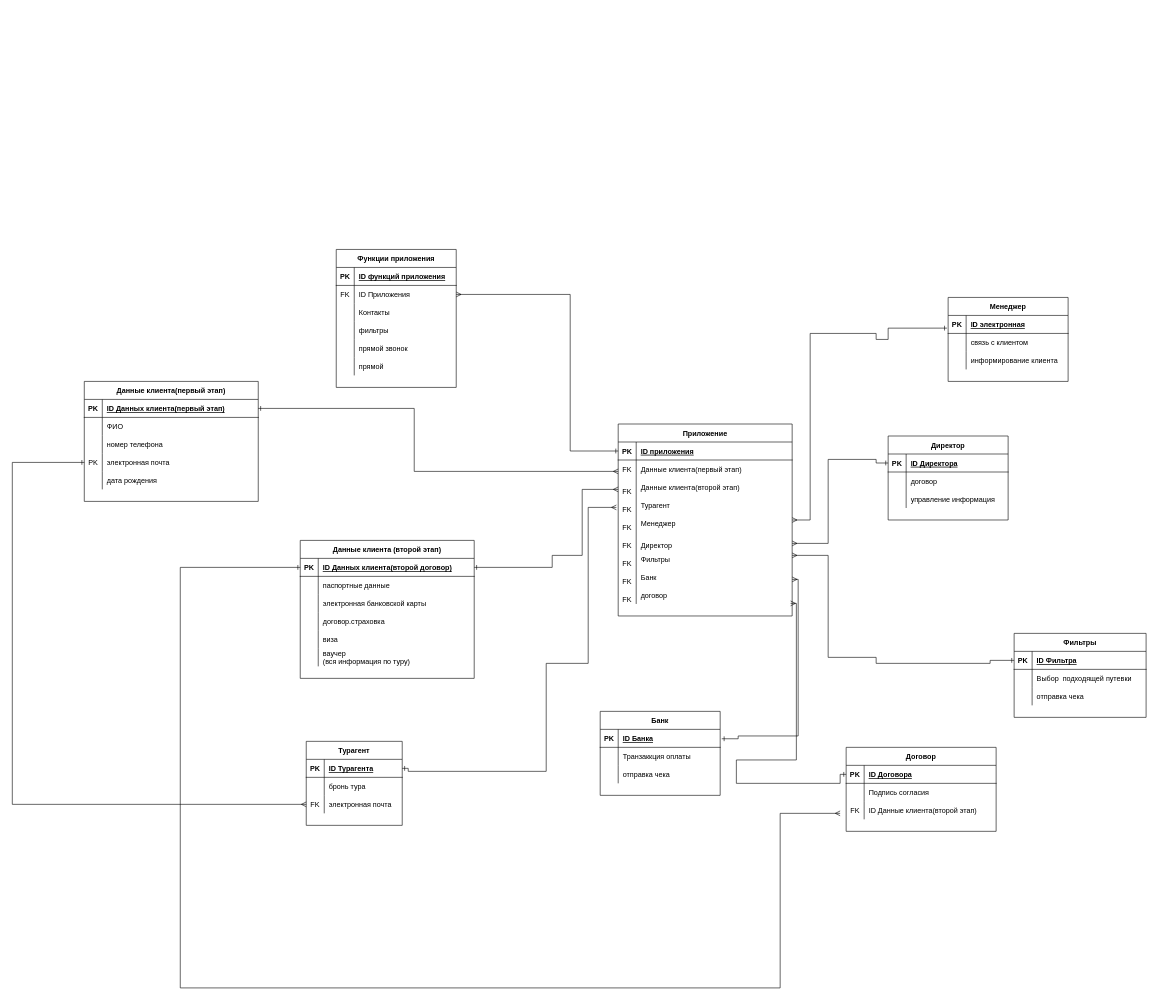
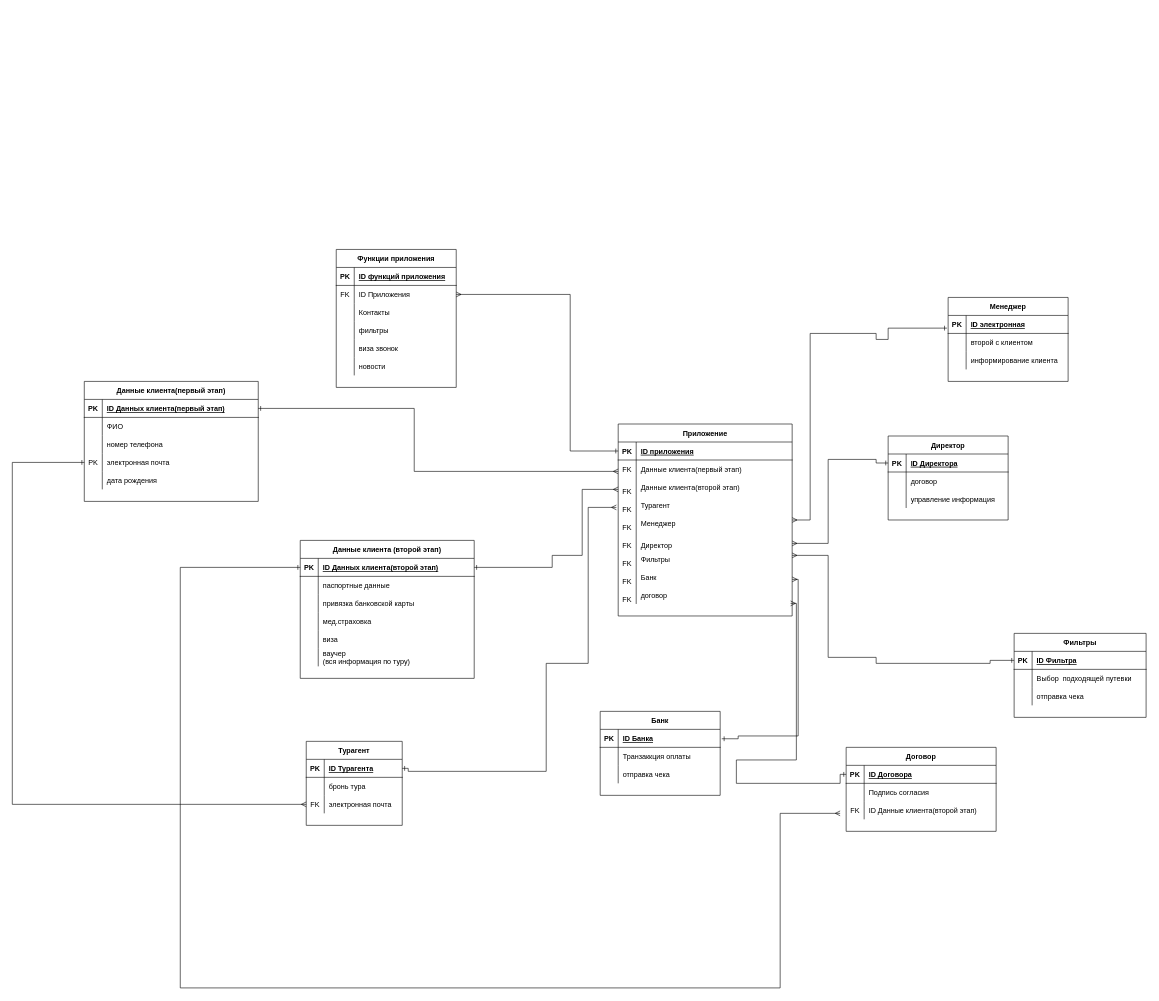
- <mxCell id="83" value="связь с клиентом" style="shape=partialRectangle;connectable=0;fillColor=none;top=0;left=0;bottom=0;right=0;align=left;spacingLeft=6;overflow=hidden;" vertex="1" parent="81"><mxGeometry x="30" width="170" height="30" as="geometry"><mxRectangle width="170" height="30" as="alternateBounds" /></mxGeometry></mxCell>
+ <mxCell id="83" value="второй с клиентом" style="shape=partialRectangle;connectable=0;fillColor=none;top=0;left=0;bottom=0;right=0;align=left;spacingLeft=6;overflow=hidden;" vertex="1" parent="81"><mxGeometry x="30" width="170" height="30" as="geometry"><mxRectangle width="170" height="30" as="alternateBounds" /></mxGeometry></mxCell>
- <mxCell id="133" value="прямой звонок" style="shape=partialRectangle;connectable=0;fillColor=none;top=0;left=0;bottom=0;right=0;align=left;spacingLeft=6;overflow=hidden;" vertex="1" parent="131"><mxGeometry x="30" width="170" height="30" as="geometry"><mxRectangle width="170" height="30" as="alternateBounds" /></mxGeometry></mxCell>
+ <mxCell id="133" value="виза звонок" style="shape=partialRectangle;connectable=0;fillColor=none;top=0;left=0;bottom=0;right=0;align=left;spacingLeft=6;overflow=hidden;" vertex="1" parent="131"><mxGeometry x="30" width="170" height="30" as="geometry"><mxRectangle width="170" height="30" as="alternateBounds" /></mxGeometry></mxCell>
- <mxCell id="136" value="прямой" style="shape=partialRectangle;connectable=0;fillColor=none;top=0;left=0;bottom=0;right=0;align=left;spacingLeft=6;overflow=hidden;" vertex="1" parent="134"><mxGeometry x="30" width="170" height="30" as="geometry"><mxRectangle width="170" height="30" as="alternateBounds" /></mxGeometry></mxCell>
+ <mxCell id="136" value="новости" style="shape=partialRectangle;connectable=0;fillColor=none;top=0;left=0;bottom=0;right=0;align=left;spacingLeft=6;overflow=hidden;" vertex="1" parent="134"><mxGeometry x="30" width="170" height="30" as="geometry"><mxRectangle width="170" height="30" as="alternateBounds" /></mxGeometry></mxCell>
- <mxCell id="7" value="ID Данных клиента(второй договор)" style="shape=partialRectangle;connectable=0;fillColor=none;top=0;left=0;bottom=0;right=0;align=left;spacingLeft=6;fontStyle=5;overflow=hidden;" vertex="1" parent="5"><mxGeometry x="30" width="260" height="30" as="geometry"><mxRectangle width="260" height="30" as="alternateBounds" /></mxGeometry></mxCell>
+ <mxCell id="7" value="ID Данных клиента(второй этап)" style="shape=partialRectangle;connectable=0;fillColor=none;top=0;left=0;bottom=0;right=0;align=left;spacingLeft=6;fontStyle=5;overflow=hidden;" vertex="1" parent="5"><mxGeometry x="30" width="260" height="30" as="geometry"><mxRectangle width="260" height="30" as="alternateBounds" /></mxGeometry></mxCell>
- <mxCell id="13" value="электронная банковской карты" style="shape=partialRectangle;connectable=0;fillColor=none;top=0;left=0;bottom=0;right=0;align=left;spacingLeft=6;overflow=hidden;" vertex="1" parent="11"><mxGeometry x="30" width="260" height="30" as="geometry"><mxRectangle width="260" height="30" as="alternateBounds" /></mxGeometry></mxCell>
+ <mxCell id="13" value="привязка банковской карты" style="shape=partialRectangle;connectable=0;fillColor=none;top=0;left=0;bottom=0;right=0;align=left;spacingLeft=6;overflow=hidden;" vertex="1" parent="11"><mxGeometry x="30" width="260" height="30" as="geometry"><mxRectangle width="260" height="30" as="alternateBounds" /></mxGeometry></mxCell>
- <mxCell id="16" value="договор.страховка" style="shape=partialRectangle;connectable=0;fillColor=none;top=0;left=0;bottom=0;right=0;align=left;spacingLeft=6;overflow=hidden;" vertex="1" parent="14"><mxGeometry x="30" width="260" height="30" as="geometry"><mxRectangle width="260" height="30" as="alternateBounds" /></mxGeometry></mxCell>
+ <mxCell id="16" value="мед.страховка" style="shape=partialRectangle;connectable=0;fillColor=none;top=0;left=0;bottom=0;right=0;align=left;spacingLeft=6;overflow=hidden;" vertex="1" parent="14"><mxGeometry x="30" width="260" height="30" as="geometry"><mxRectangle width="260" height="30" as="alternateBounds" /></mxGeometry></mxCell>
